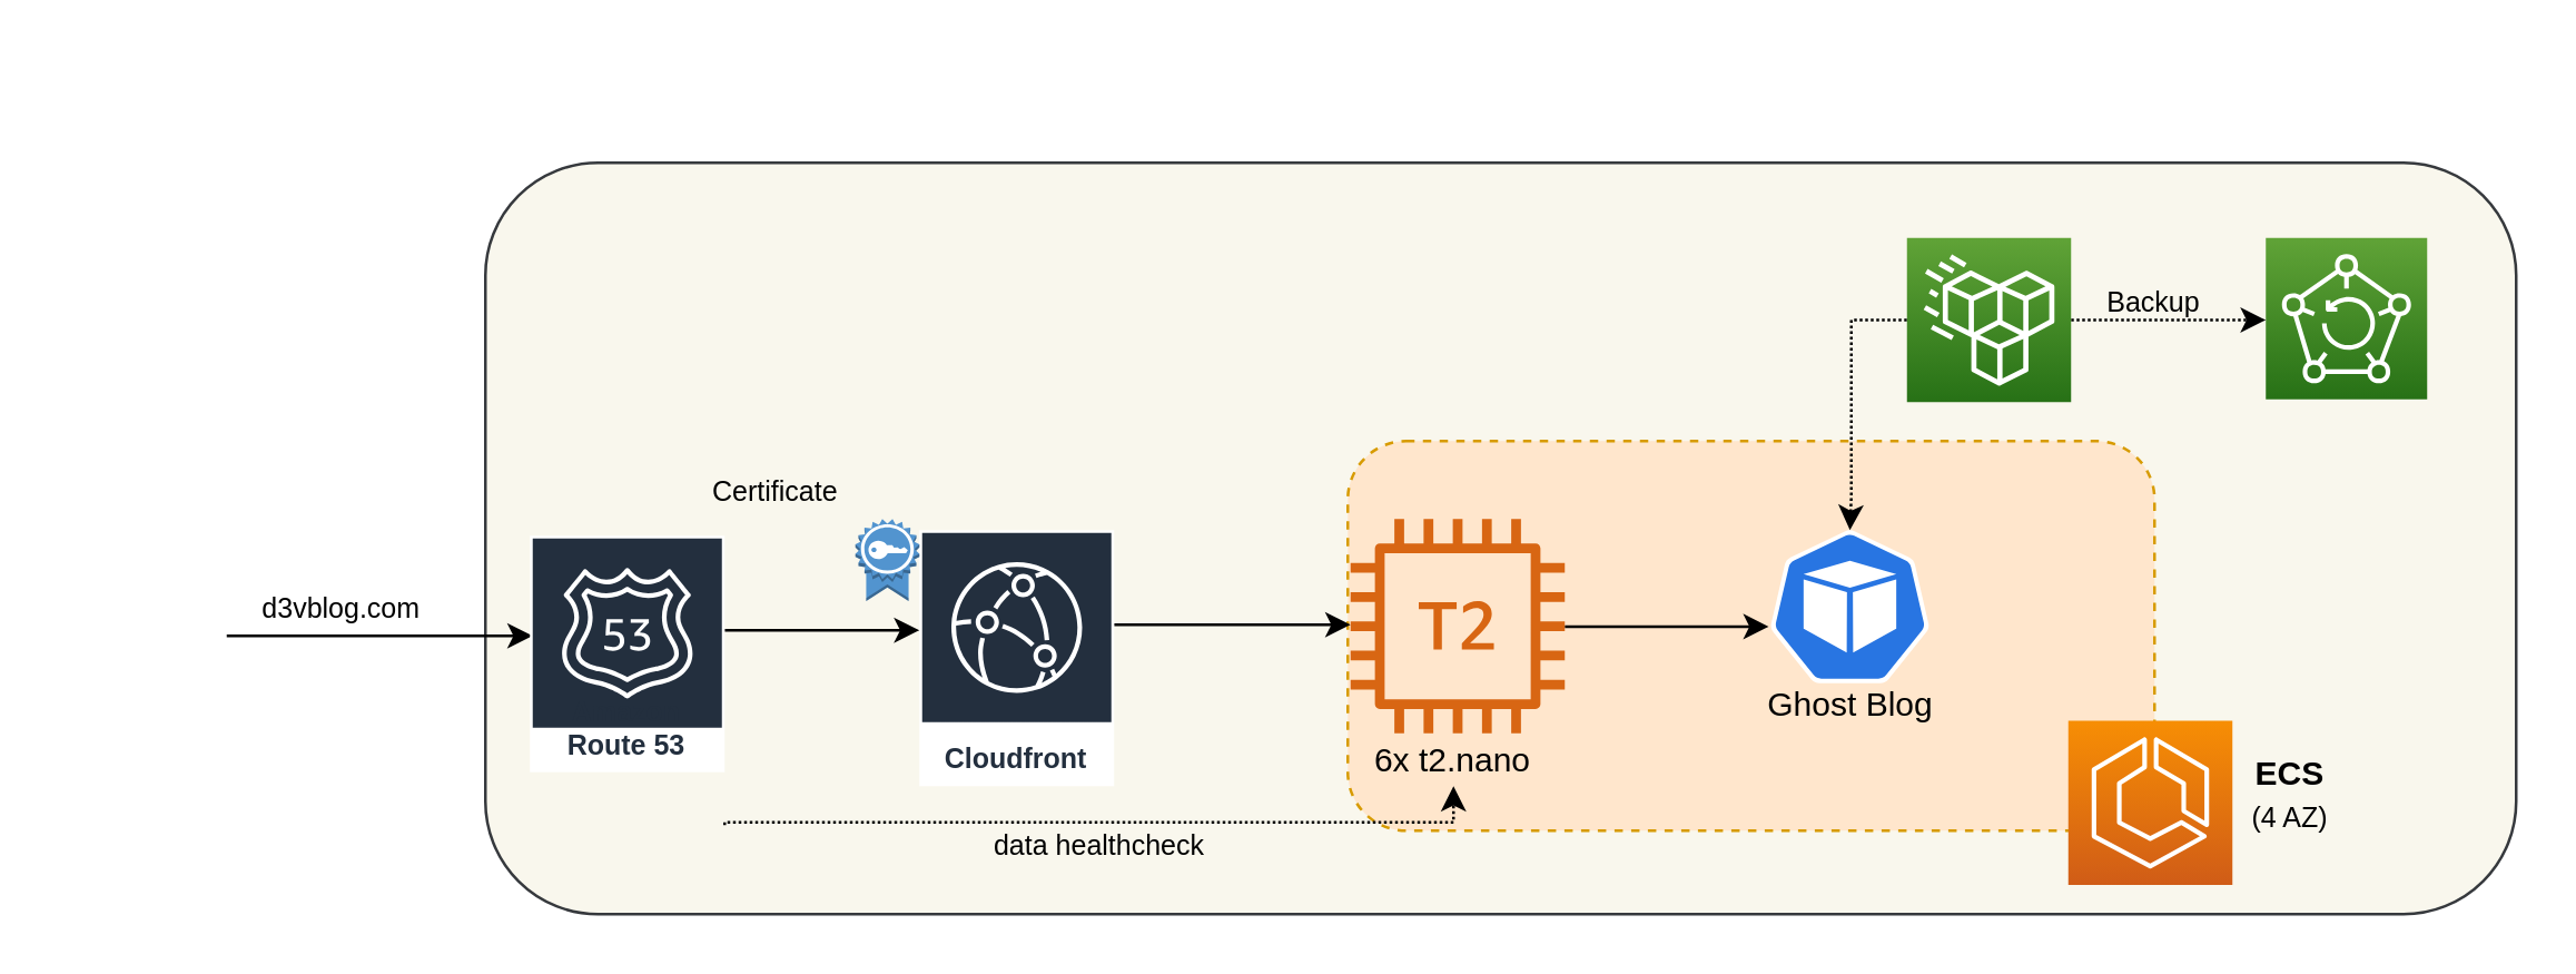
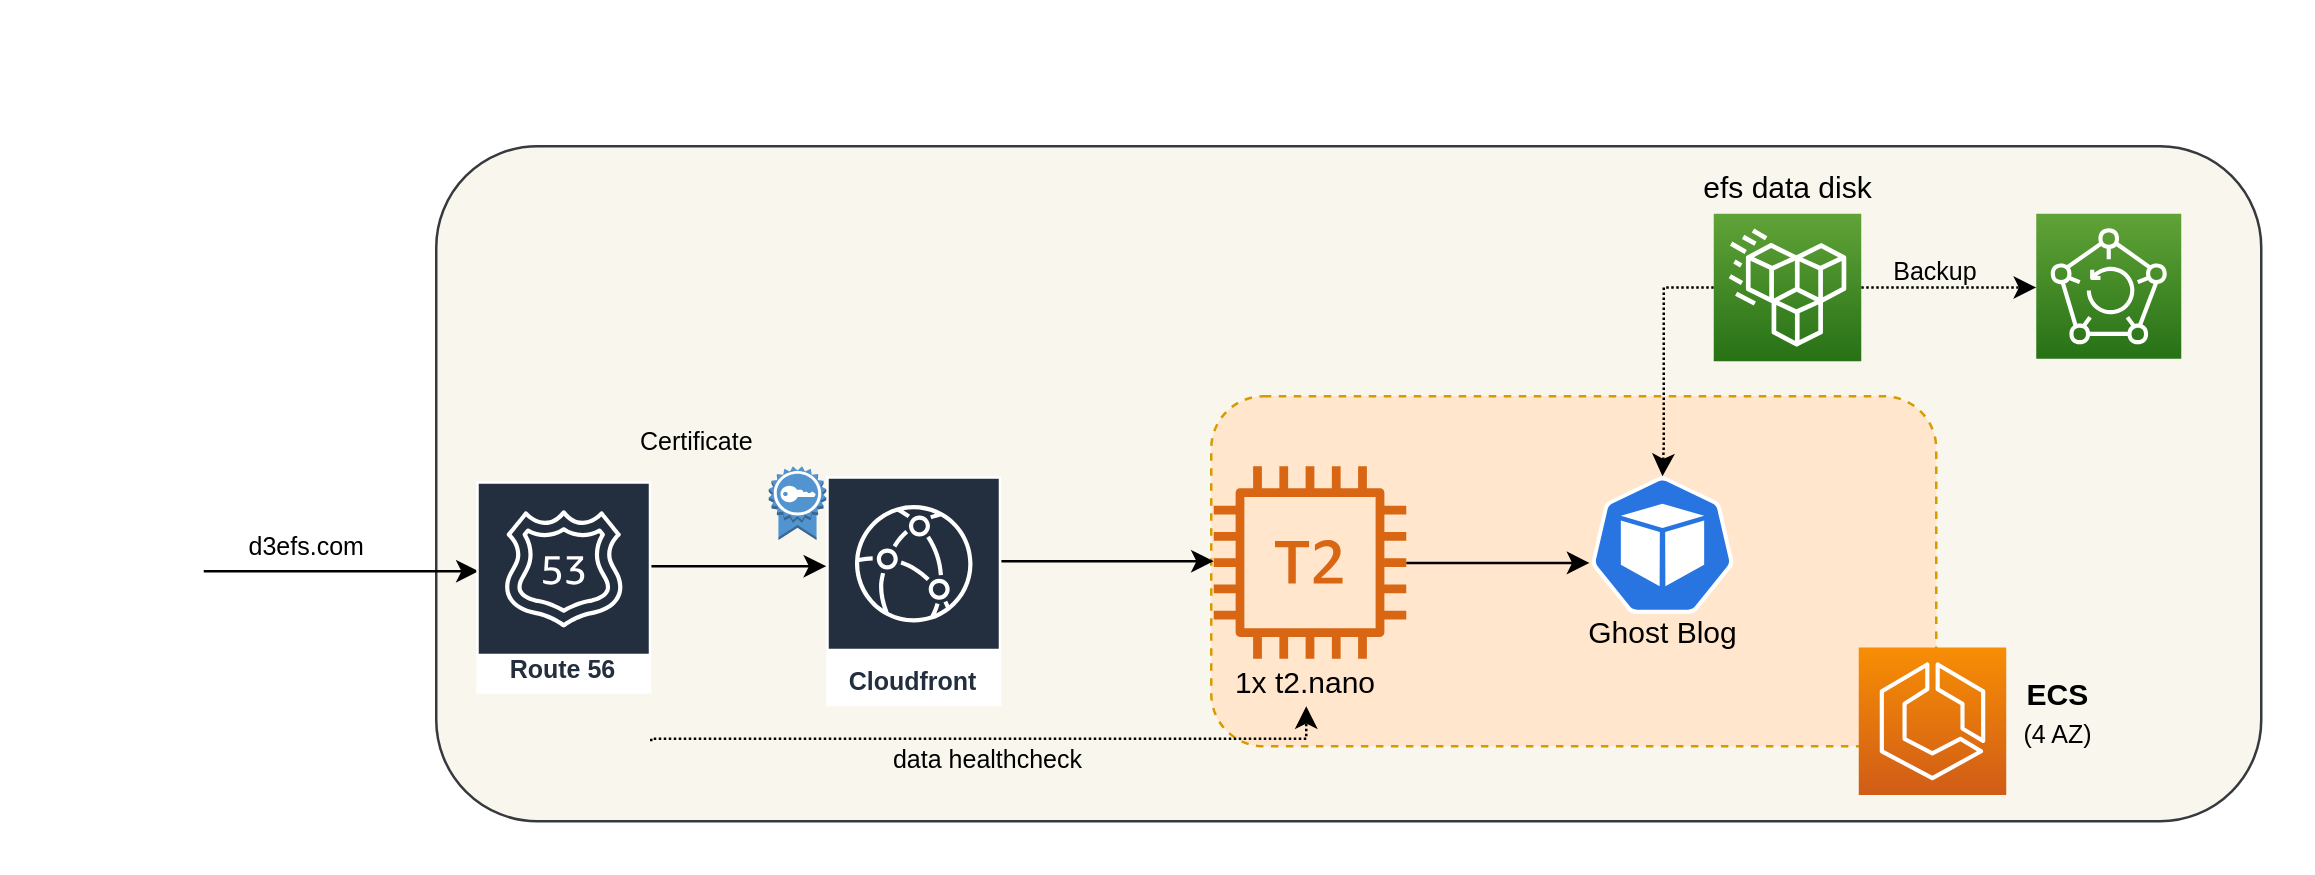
+ <mxCell id="28" value="efs data disk" style="text;html=1;strokeColor=none;fillColor=none;align=center;verticalAlign=middle;whiteSpace=wrap;rounded=0;" vertex="1" parent="1"><mxGeometry x="674.5" y="65" width="80" height="20" as="geometry" /></mxCell>
- <mxCell id="9" value="d3vblog.com" style="text;html=1;strokeColor=none;fillColor=none;align=center;verticalAlign=middle;whiteSpace=wrap;rounded=0;fontSize=10;" parent="1" vertex="1"><mxGeometry x="55" y="207.5" width="135" height="20" as="geometry" /></mxCell>
+ <mxCell id="9" value="d3efs.com" style="text;html=1;strokeColor=none;fillColor=none;align=center;verticalAlign=middle;whiteSpace=wrap;rounded=0;fontSize=10;" parent="1" vertex="1"><mxGeometry x="55" y="207.5" width="135" height="20" as="geometry" /></mxCell>
- <mxCell id="16" value="Amazon Route 53" style="outlineConnect=0;fontColor=#232F3E;gradientColor=none;strokeColor=#ffffff;fillColor=#232F3E;dashed=0;verticalLabelPosition=middle;verticalAlign=bottom;align=center;html=1;whiteSpace=wrap;fontSize=10;fontStyle=1;spacing=3;shape=mxgraph.aws4.productIcon;prIcon=mxgraph.aws4.route_53;" vertex="1" parent="1"><mxGeometry x="190" y="192" width="70" height="85" as="geometry" /></mxCell>
+ <mxCell id="16" value="Amazon Route 56" style="outlineConnect=0;fontColor=#232F3E;gradientColor=none;strokeColor=#ffffff;fillColor=#232F3E;dashed=0;verticalLabelPosition=middle;verticalAlign=bottom;align=center;html=1;whiteSpace=wrap;fontSize=10;fontStyle=1;spacing=3;shape=mxgraph.aws4.productIcon;prIcon=mxgraph.aws4.route_53;" vertex="1" parent="1"><mxGeometry x="190" y="192" width="70" height="85" as="geometry" /></mxCell>
- <mxCell id="19" value="6x t2.nano" style="text;html=1;strokeColor=none;fillColor=none;align=center;verticalAlign=middle;whiteSpace=wrap;rounded=0;" vertex="1" parent="1"><mxGeometry x="482" y="263" width="80" height="20" as="geometry" /></mxCell>
+ <mxCell id="19" value="1x t2.nano" style="text;html=1;strokeColor=none;fillColor=none;align=center;verticalAlign=middle;whiteSpace=wrap;rounded=0;" vertex="1" parent="1"><mxGeometry x="482" y="263" width="80" height="20" as="geometry" /></mxCell>
